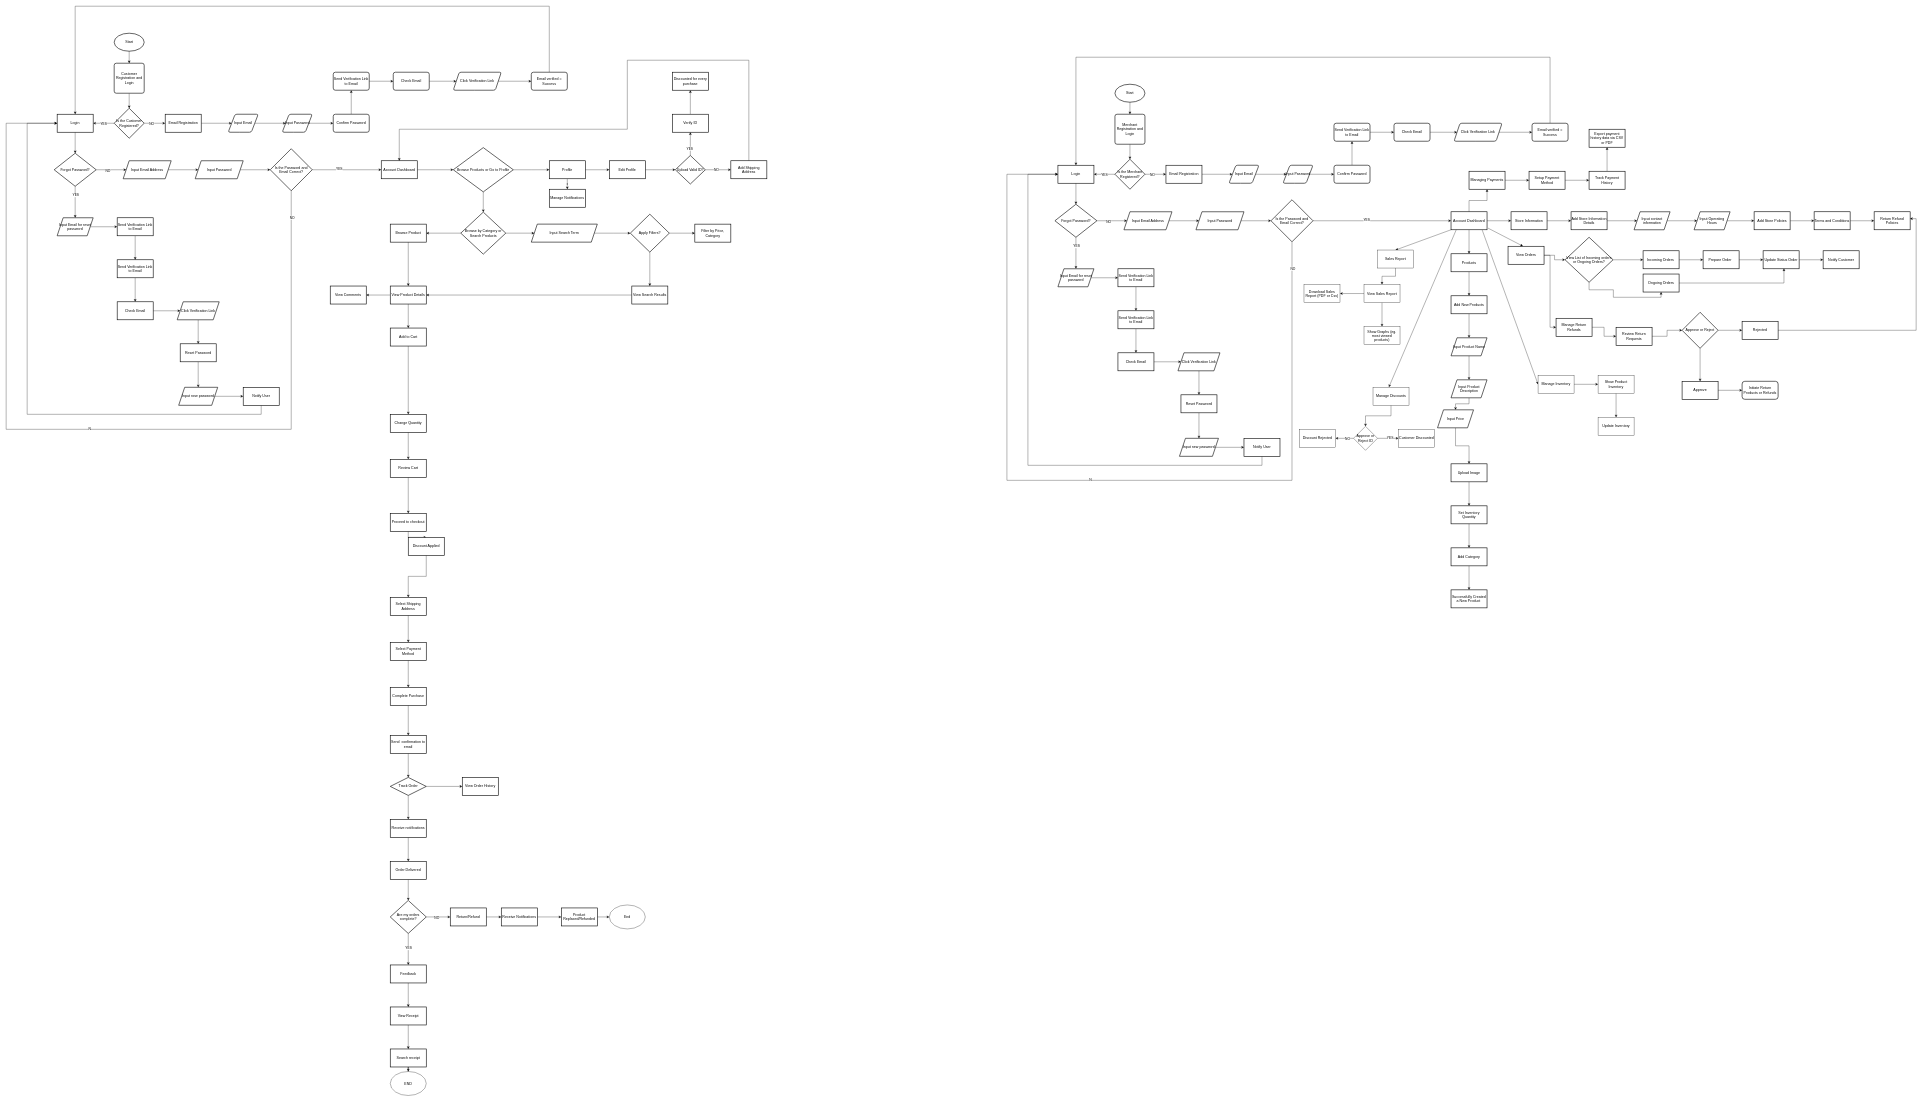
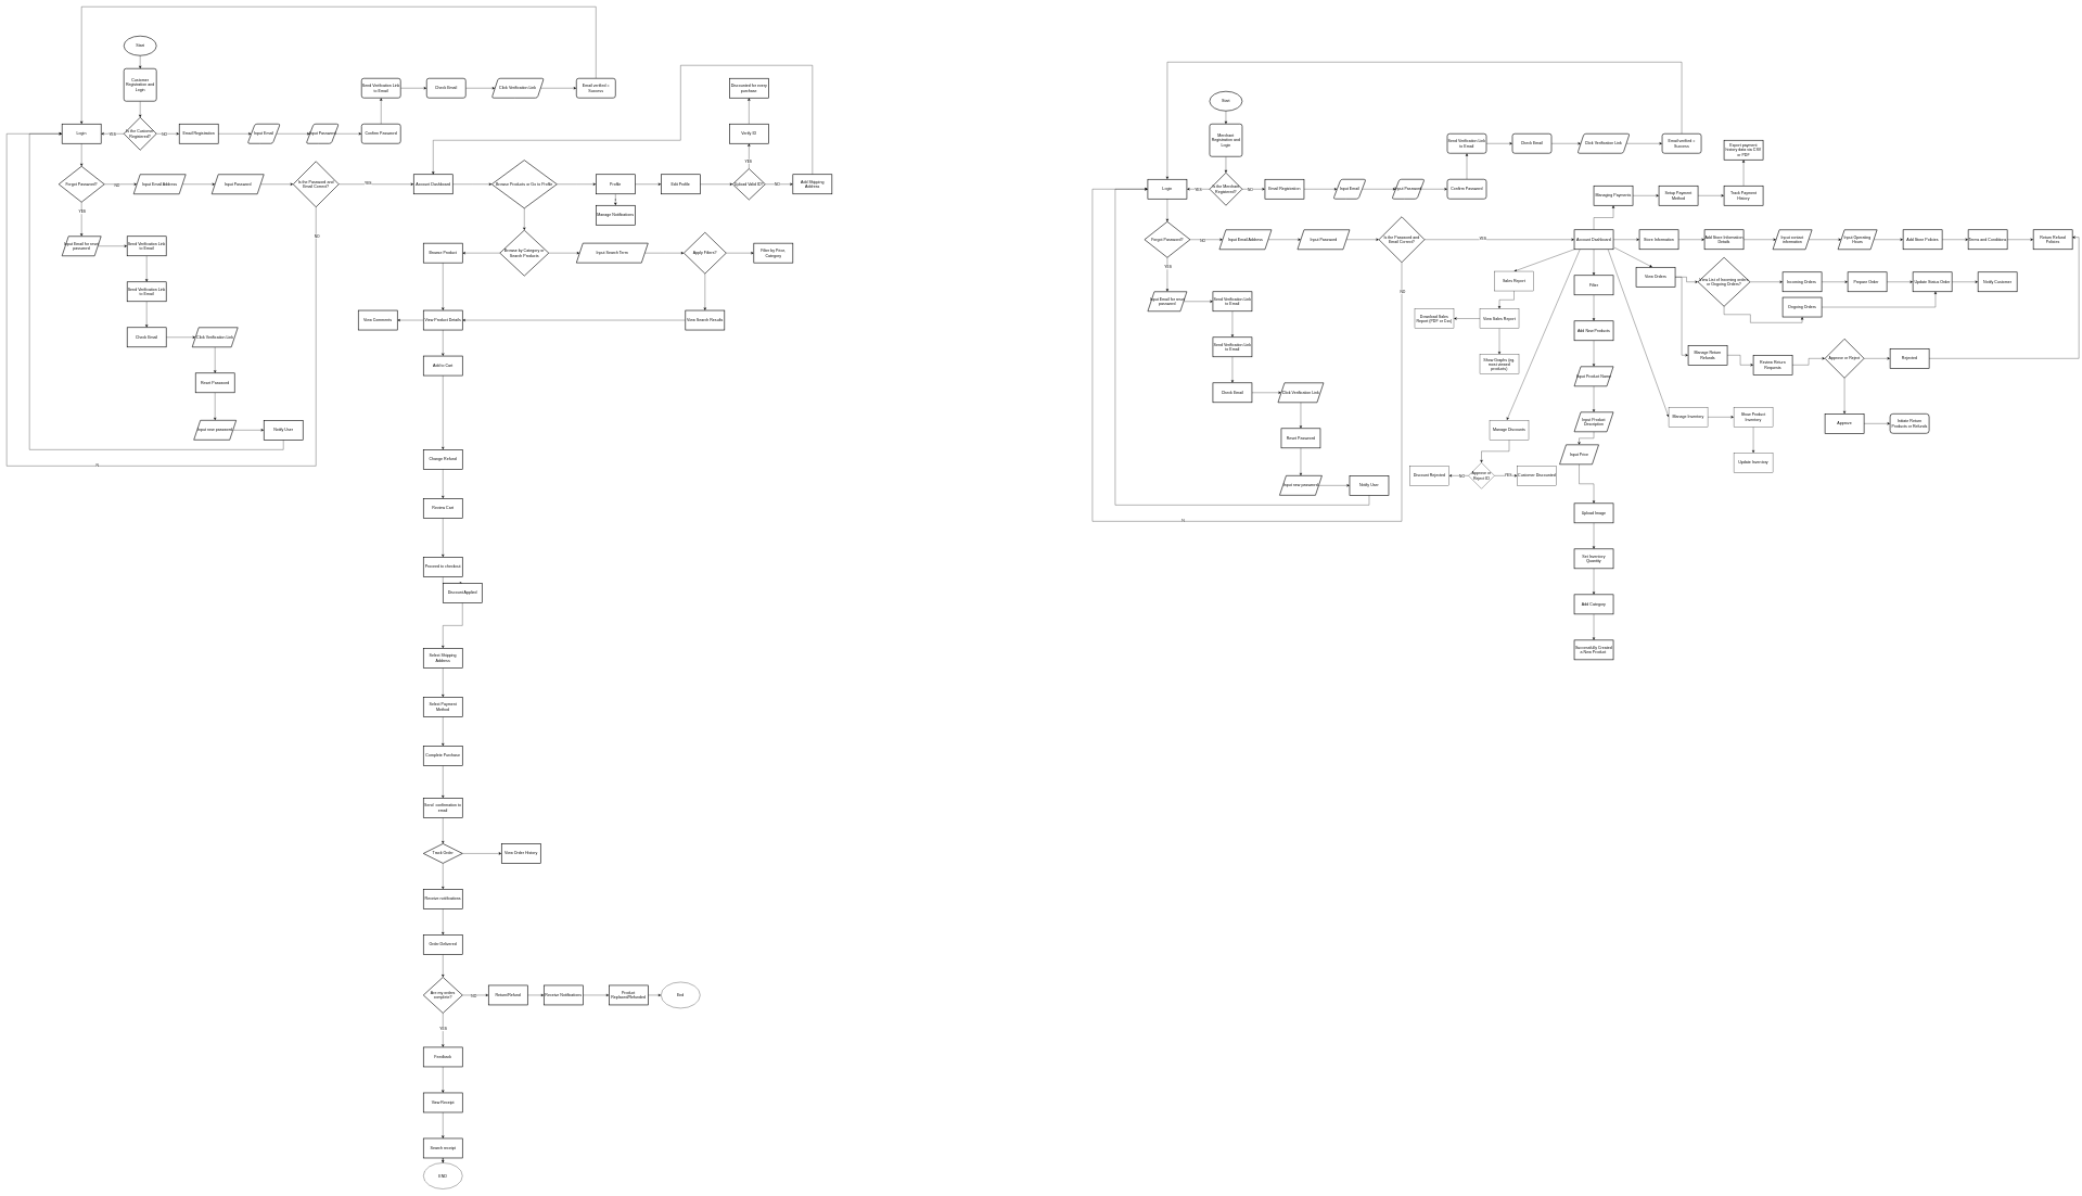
- <mxCell id="204" value="Products" style="whiteSpace=wrap;html=1;strokeWidth=2;" parent="1" vertex="1"><mxGeometry x="4835" y="845" width="120" height="60" as="geometry" /></mxCell>
+ <mxCell id="204" value="Filter" style="whiteSpace=wrap;html=1;strokeWidth=2;" parent="1" vertex="1"><mxGeometry x="4835" y="845" width="120" height="60" as="geometry" /></mxCell>
- <mxCell id="90" value="Change Quantity" style="whiteSpace=wrap;html=1;strokeWidth=2;" parent="1" vertex="1"><mxGeometry x="1300" y="1380" width="120" height="60" as="geometry" /></mxCell>
+ <mxCell id="90" value="Change Refund" style="whiteSpace=wrap;html=1;strokeWidth=2;" parent="1" vertex="1"><mxGeometry x="1300" y="1380" width="120" height="60" as="geometry" /></mxCell>
